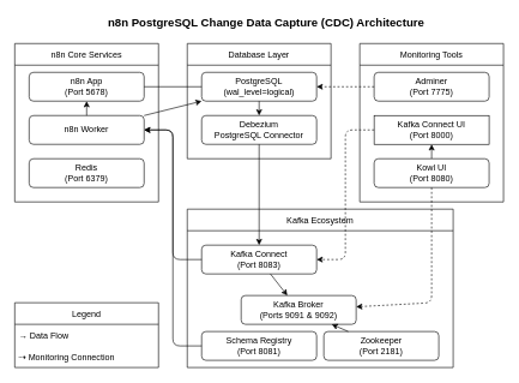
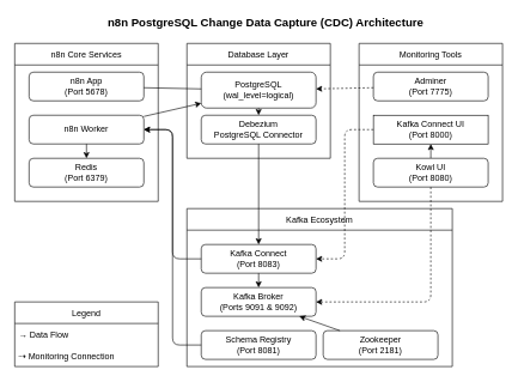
- <mxCell id="7" value="PostgreSQL&#10;(wal_level=logical)" style="rounded=1;whiteSpace=wrap;html=1;" parent="6" vertex="1"><mxGeometry x="20" y="40" width="160" height="40" as="geometry" /></mxCell>
+ <mxCell id="7" value="PostgreSQL&#10;(wal_level=logical)" style="rounded=1;whiteSpace=wrap;html=1;" parent="6" vertex="1"><mxGeometry x="20" y="40" width="160" height="50" as="geometry" /></mxCell>
- <mxCell id="24" value="" style="endArrow=classic;html=1;" parent="1" source="4" target="3" edge="1"><mxGeometry width="50" height="50" relative="1" as="geometry" /></mxCell>
+ <mxCell id="24" value="" style="endArrow=classic;html=1;" parent="1" source="4" target="5" edge="1"><mxGeometry width="50" height="50" relative="1" as="geometry" /></mxCell>
- <mxCell id="12" value="Kafka Broker&#10;(Ports 9091 &amp; 9092)" style="rounded=1;whiteSpace=wrap;html=1;" parent="10" vertex="1"><mxGeometry x="75" y="120" width="160" height="40" as="geometry" /></mxCell>
+ <mxCell id="12" value="Kafka Broker&#10;(Ports 9091 &amp; 9092)" style="rounded=1;whiteSpace=wrap;html=1;" parent="10" vertex="1"><mxGeometry x="20" y="110" width="160" height="40" as="geometry" /></mxCell>
